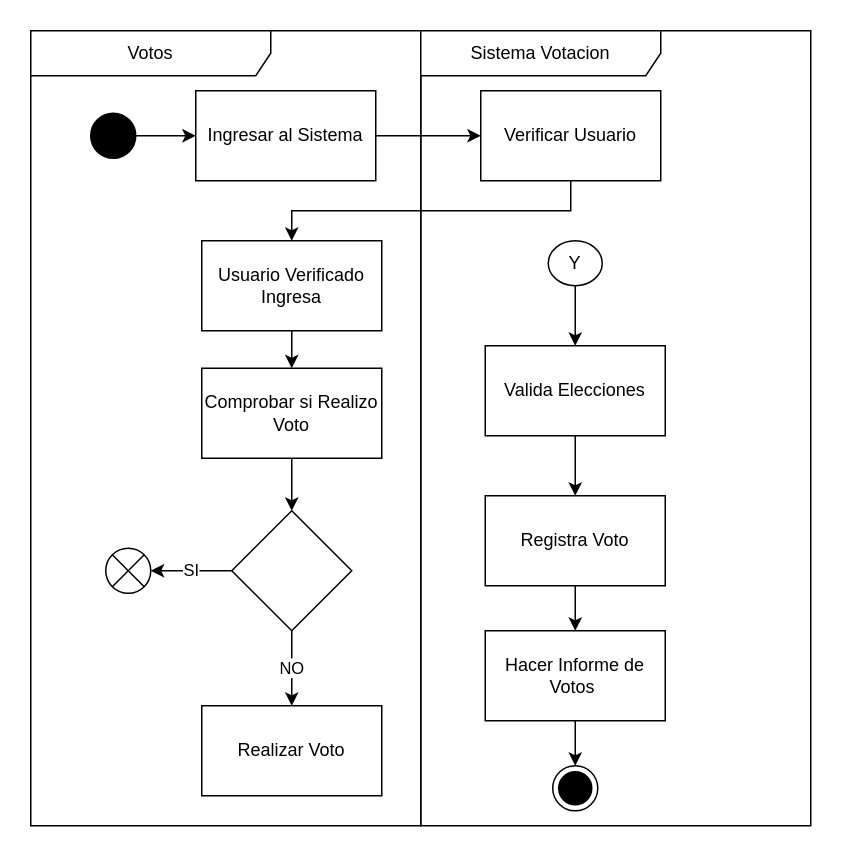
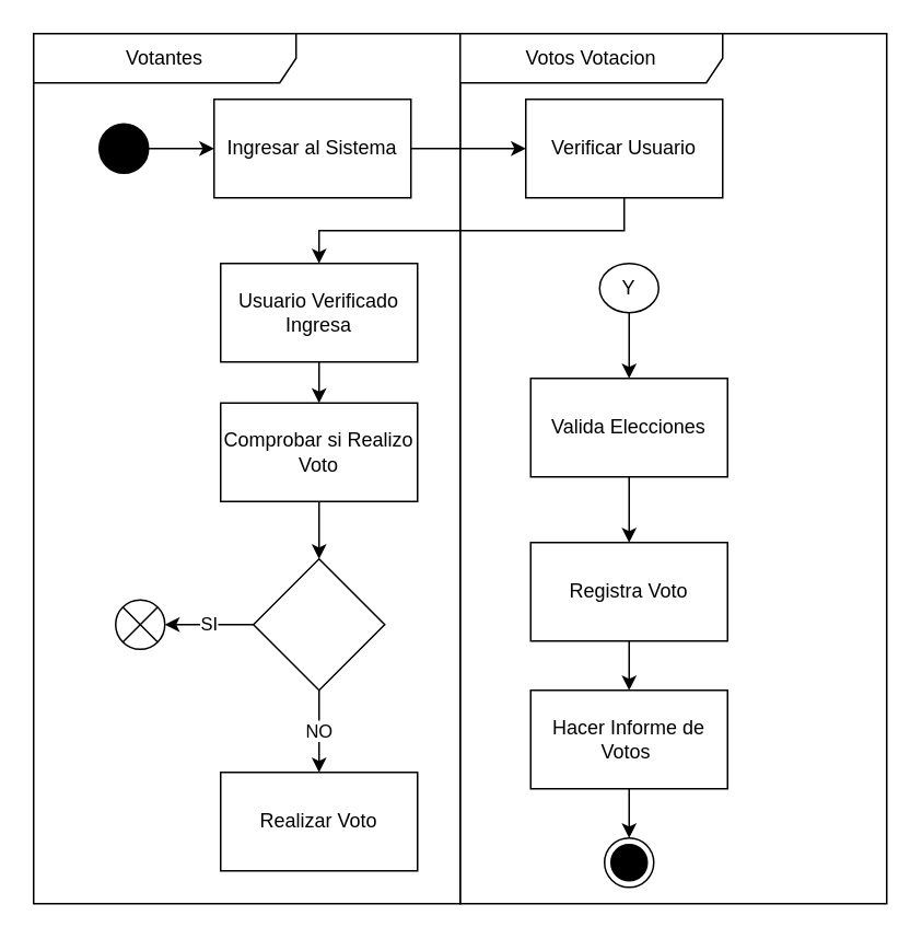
- <mxCell id="26" value="Votos" style="shape=umlFrame;whiteSpace=wrap;html=1;pointerEvents=0;recursiveResize=0;container=1;collapsible=0;width=160;" vertex="1" parent="1"><mxGeometry x="20" y="20" width="260" height="530" as="geometry" /></mxCell>
+ <mxCell id="26" value="Votantes" style="shape=umlFrame;whiteSpace=wrap;html=1;pointerEvents=0;recursiveResize=0;container=1;collapsible=0;width=160;" vertex="1" parent="1"><mxGeometry x="20" y="20" width="260" height="530" as="geometry" /></mxCell>
- <mxCell id="27" value="Sistema Votacion" style="shape=umlFrame;whiteSpace=wrap;html=1;pointerEvents=0;recursiveResize=0;container=1;collapsible=0;width=160;" vertex="1" parent="1"><mxGeometry x="280" y="20" width="260" height="530" as="geometry" /></mxCell>
+ <mxCell id="27" value="Votos Votacion" style="shape=umlFrame;whiteSpace=wrap;html=1;pointerEvents=0;recursiveResize=0;container=1;collapsible=0;width=160;" vertex="1" parent="1"><mxGeometry x="280" y="20" width="260" height="530" as="geometry" /></mxCell>
